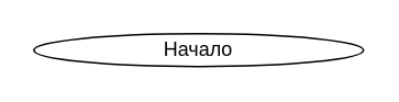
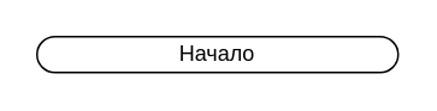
- <mxCell id="2" value="Начало" style="ellipse;whiteSpace=wrap;html=1;arcSize=50;" vertex="1" parent="1"><mxGeometry x="20" y="20" width="200" height="20" as="geometry" /></mxCell>
+ <mxCell id="2" value="Начало" style="rounded=1;whiteSpace=wrap;html=1;arcSize=50;" vertex="1" parent="1"><mxGeometry x="20" y="20" width="200" height="20" as="geometry" /></mxCell>
